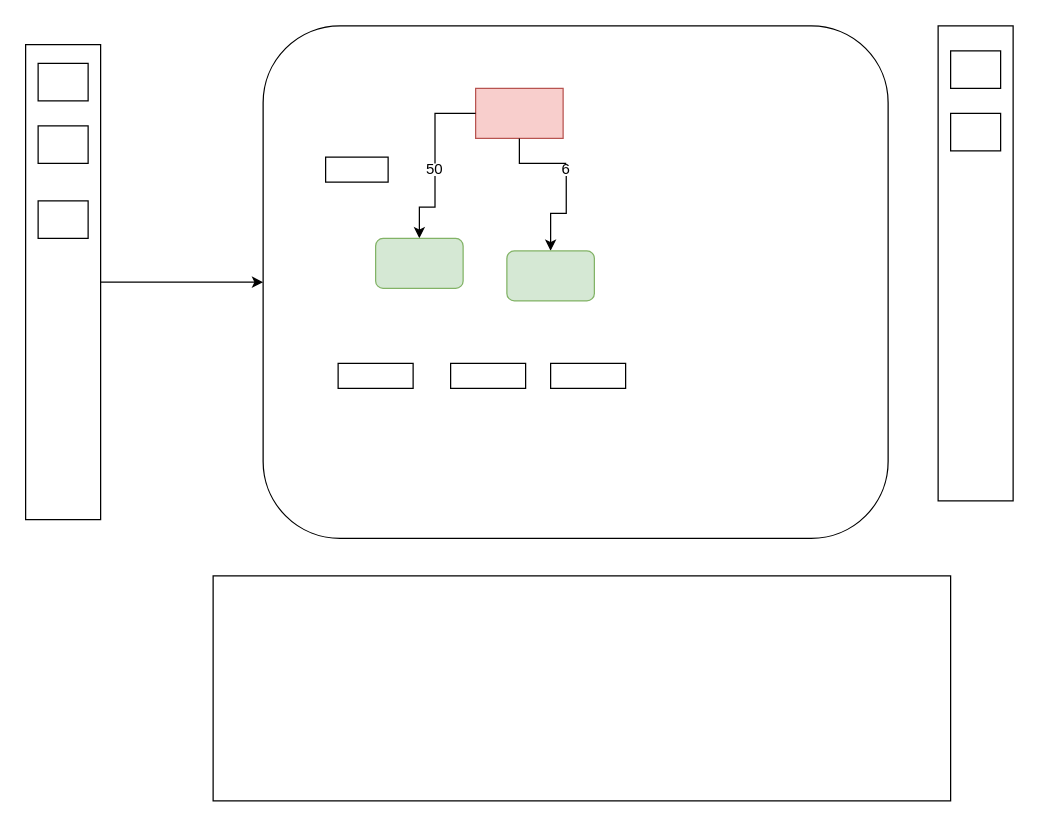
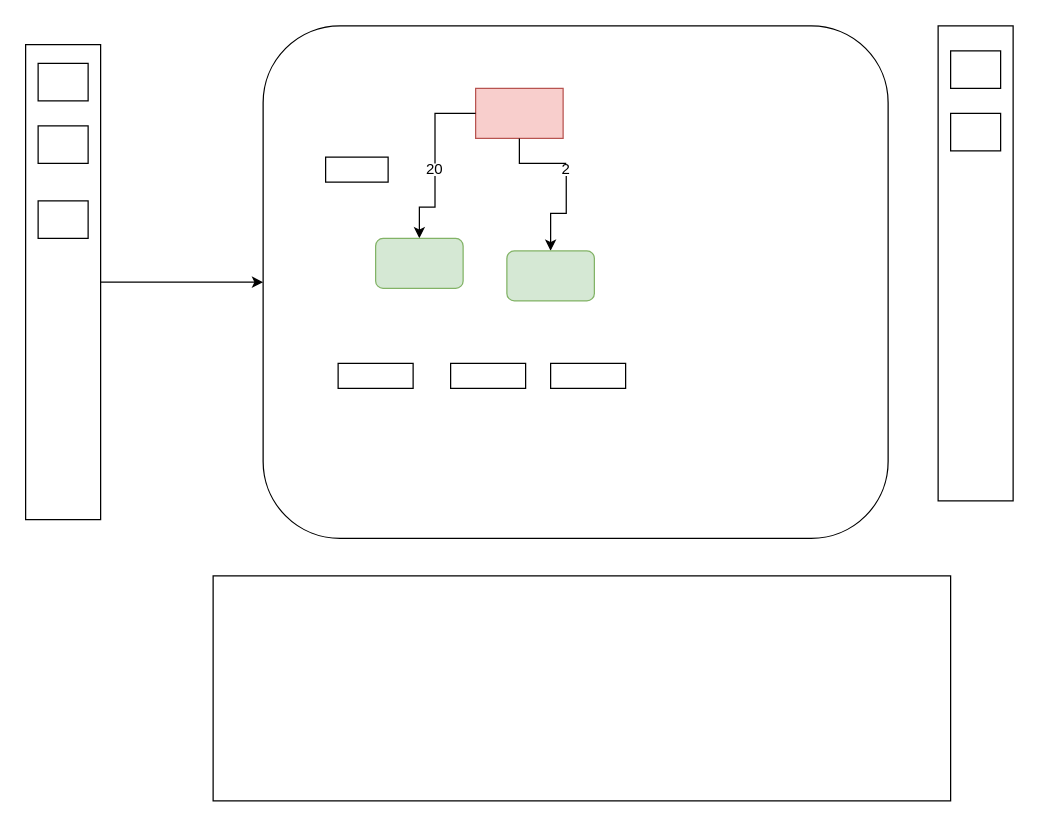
- <mxCell id="19" value="50" style="text;html=1;strokeColor=none;fillColor=none;align=center;verticalAlign=middle;whiteSpace=wrap;rounded=0;" parent="1" vertex="1"><mxGeometry x="325" y="130" width="45" height="10" as="geometry" /></mxCell>
+ <mxCell id="19" value="20" style="text;html=1;strokeColor=none;fillColor=none;align=center;verticalAlign=middle;whiteSpace=wrap;rounded=0;" parent="1" vertex="1"><mxGeometry x="325" y="130" width="45" height="10" as="geometry" /></mxCell>
- <mxCell id="17" value="6" style="text;html=1;strokeColor=none;fillColor=none;align=center;verticalAlign=middle;whiteSpace=wrap;rounded=0;" parent="1" vertex="1"><mxGeometry x="430" y="130" width="45" height="10" as="geometry" /></mxCell>
+ <mxCell id="17" value="2" style="text;html=1;strokeColor=none;fillColor=none;align=center;verticalAlign=middle;whiteSpace=wrap;rounded=0;" parent="1" vertex="1"><mxGeometry x="430" y="130" width="45" height="10" as="geometry" /></mxCell>
